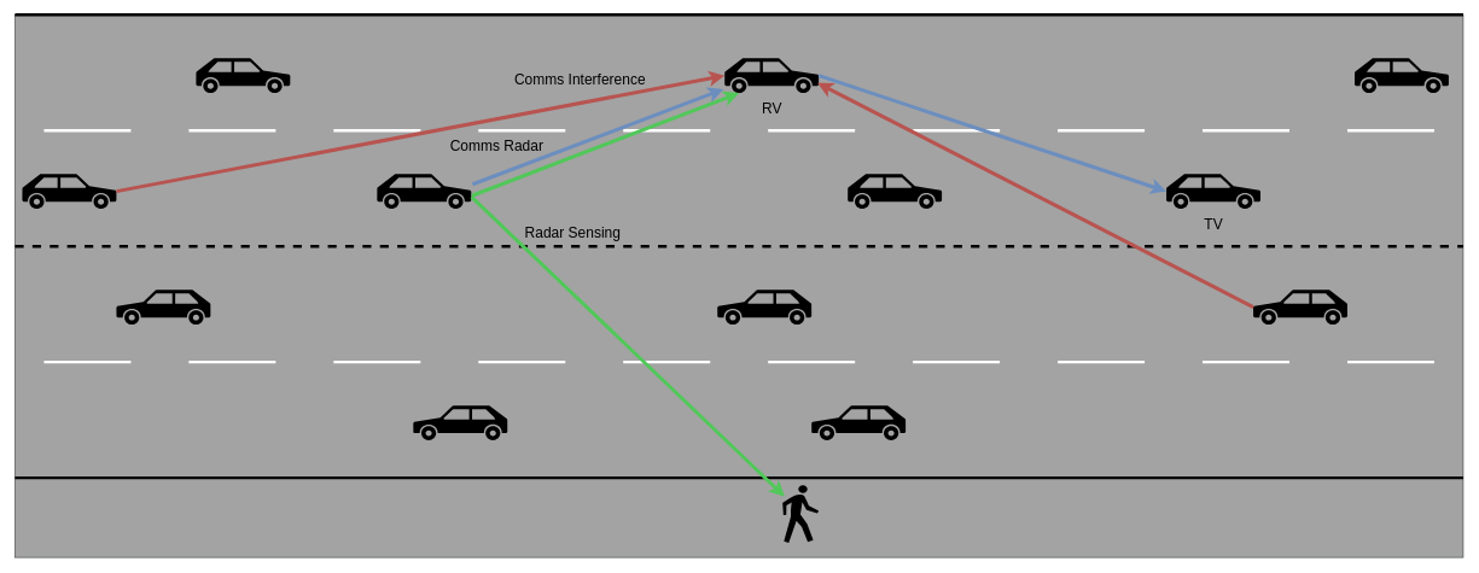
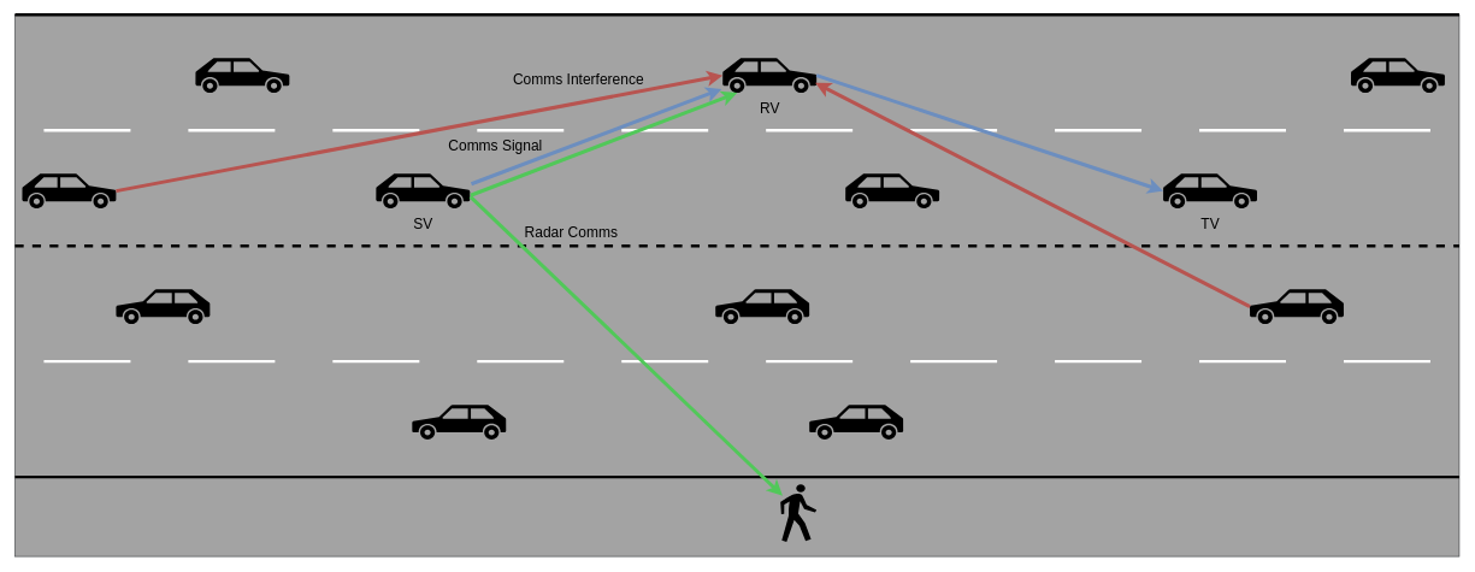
- <mxCell id="47" value="&lt;font style=&quot;font-size: 20px;&quot;&gt;Comms Radar&lt;/font&gt;" style="text;html=1;align=center;verticalAlign=middle;resizable=0;points=[];autosize=1;strokeColor=none;fillColor=none;" vertex="1" parent="1"><mxGeometry x="610" y="180" width="150" height="40" as="geometry" /></mxCell>
+ <mxCell id="47" value="&lt;font style=&quot;font-size: 20px;&quot;&gt;Comms Signal&lt;/font&gt;" style="text;html=1;align=center;verticalAlign=middle;resizable=0;points=[];autosize=1;strokeColor=none;fillColor=none;" vertex="1" parent="1"><mxGeometry x="610" y="180" width="150" height="40" as="geometry" /></mxCell>
+ <mxCell id="38" value="&lt;font style=&quot;font-size: 20px;&quot;&gt;SV&lt;/font&gt;" style="text;html=1;align=center;verticalAlign=middle;resizable=0;points=[];autosize=1;strokeColor=none;fillColor=none;" vertex="1" parent="1"><mxGeometry x="560" y="288" width="50" height="40" as="geometry" /></mxCell>
- <mxCell id="46" value="&lt;font style=&quot;font-size: 20px;&quot;&gt;Radar Sensing&lt;/font&gt;" style="text;html=1;align=center;verticalAlign=middle;resizable=0;points=[];autosize=1;strokeColor=none;fillColor=none;" vertex="1" parent="1"><mxGeometry x="710" y="300" width="160" height="40" as="geometry" /></mxCell>
+ <mxCell id="46" value="&lt;font style=&quot;font-size: 20px;&quot;&gt;Radar Comms&lt;/font&gt;" style="text;html=1;align=center;verticalAlign=middle;resizable=0;points=[];autosize=1;strokeColor=none;fillColor=none;" vertex="1" parent="1"><mxGeometry x="710" y="300" width="160" height="40" as="geometry" /></mxCell>
